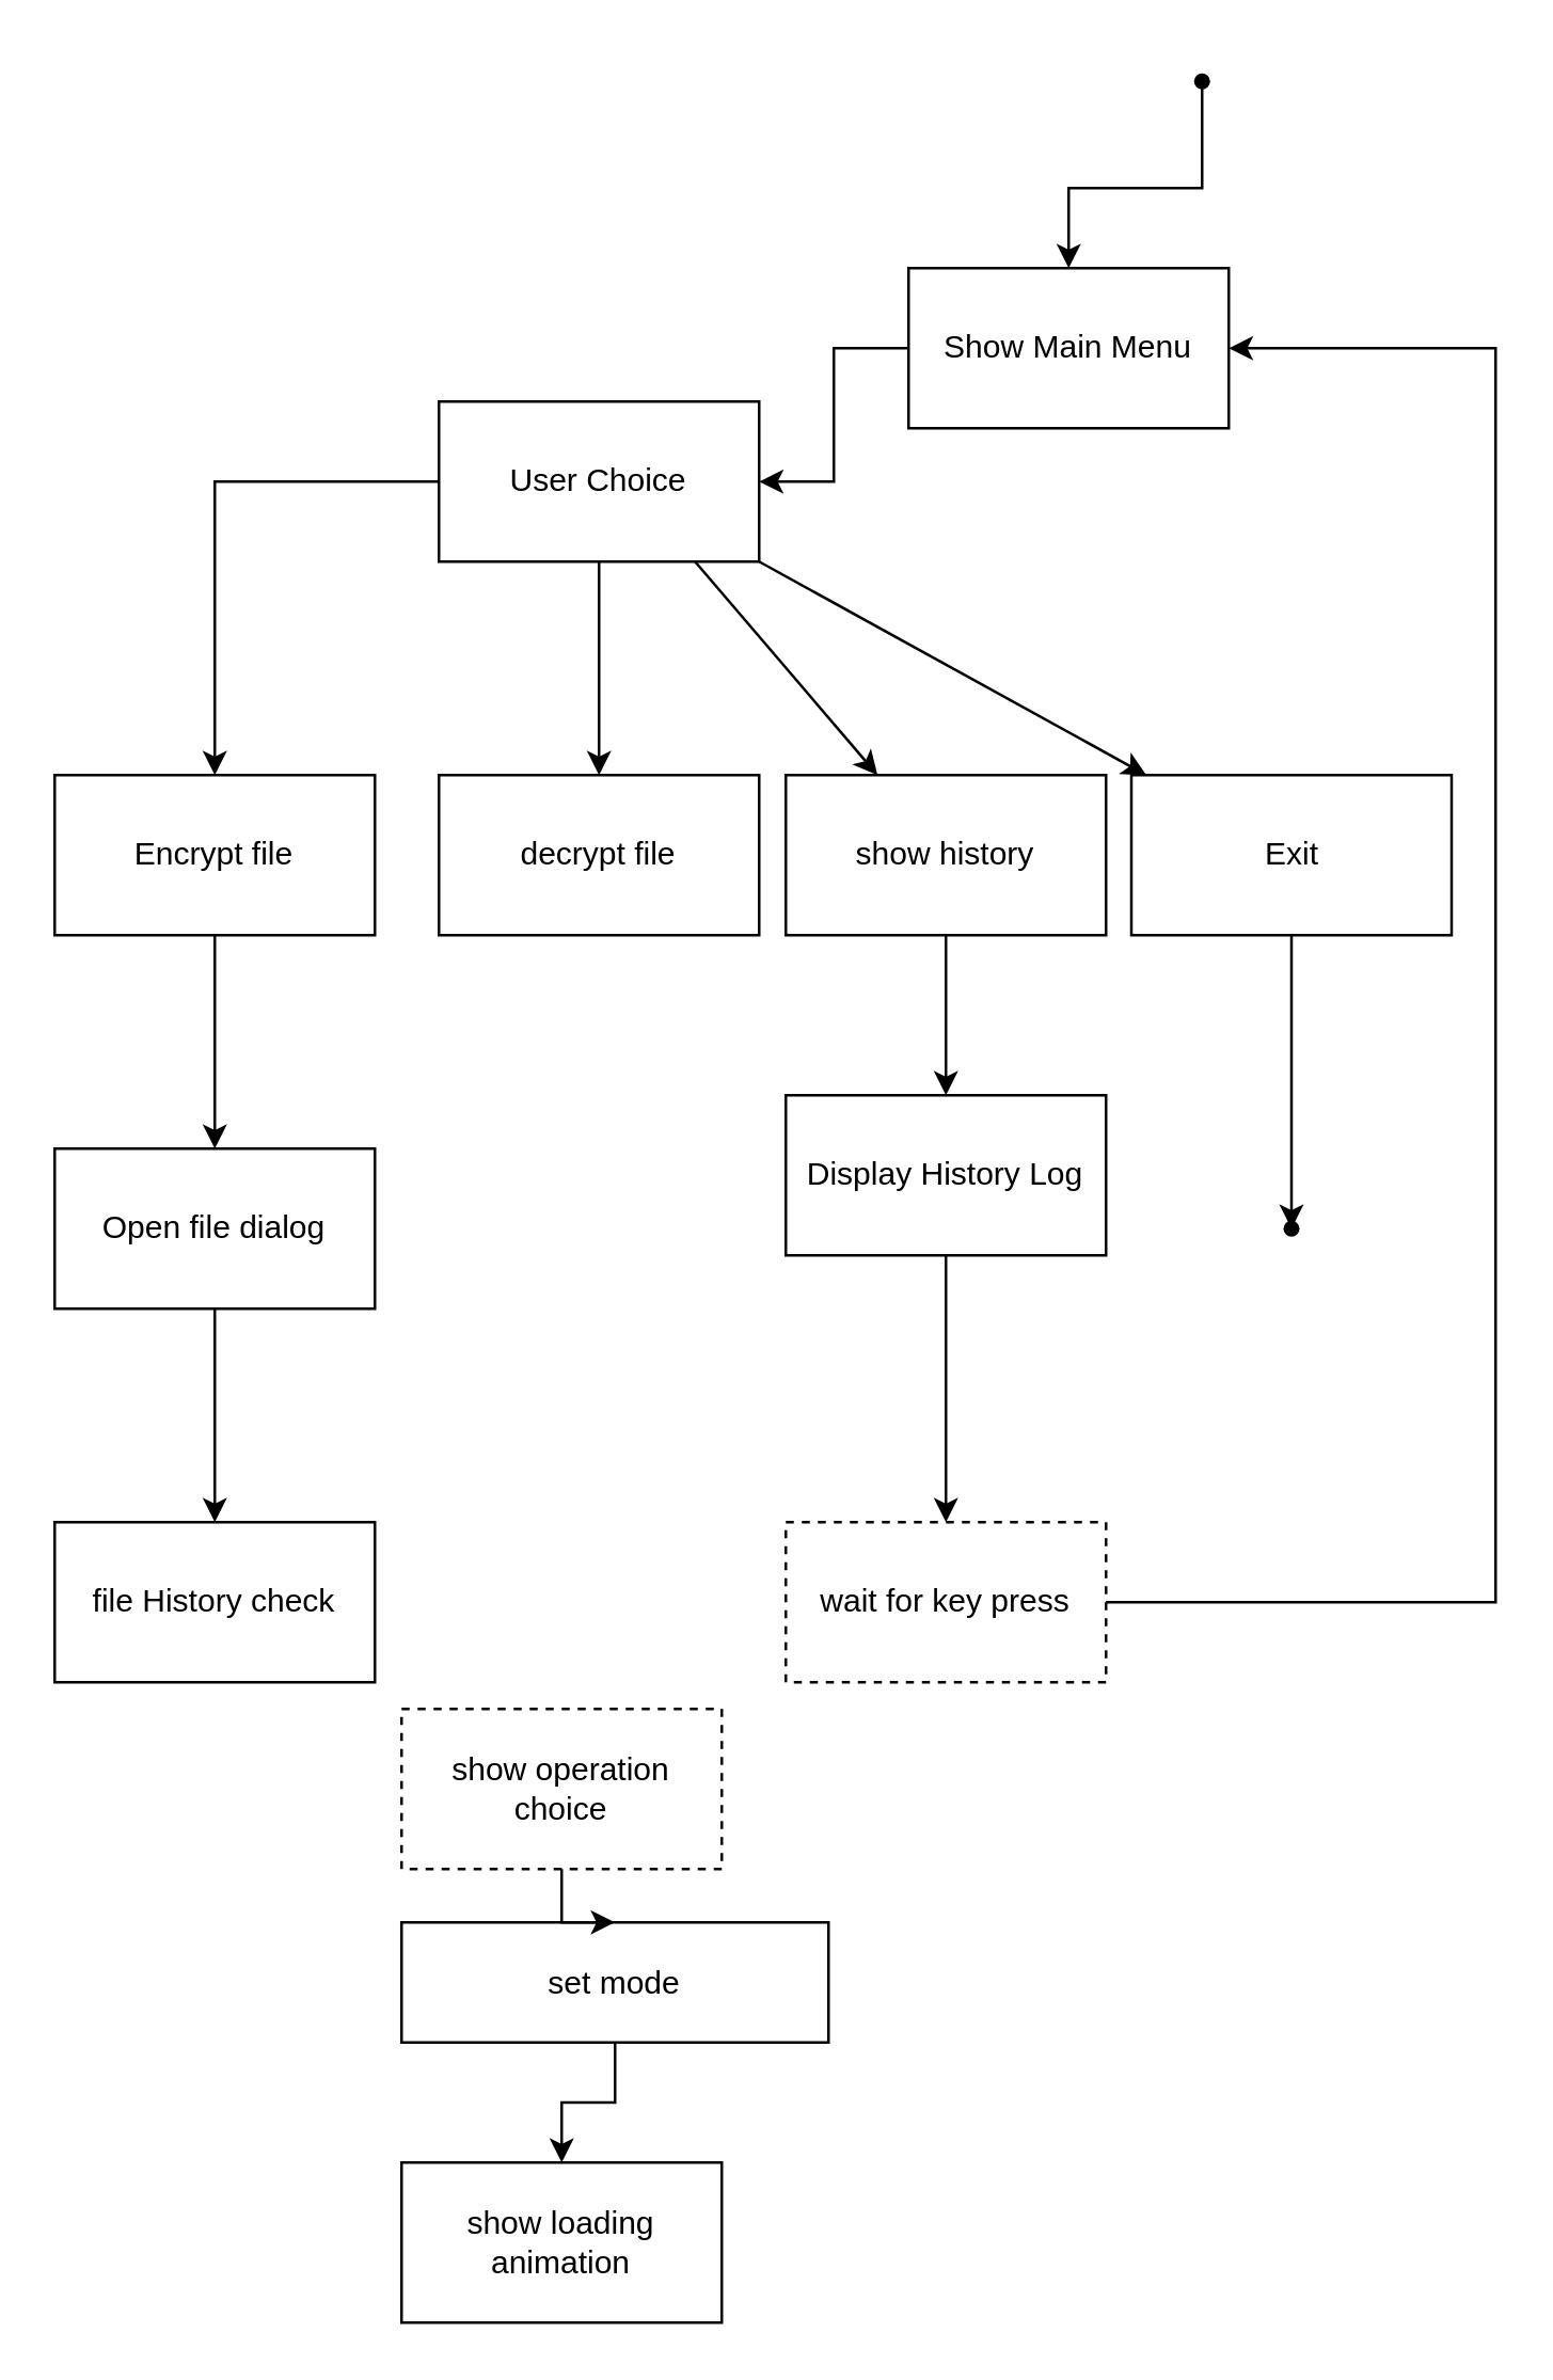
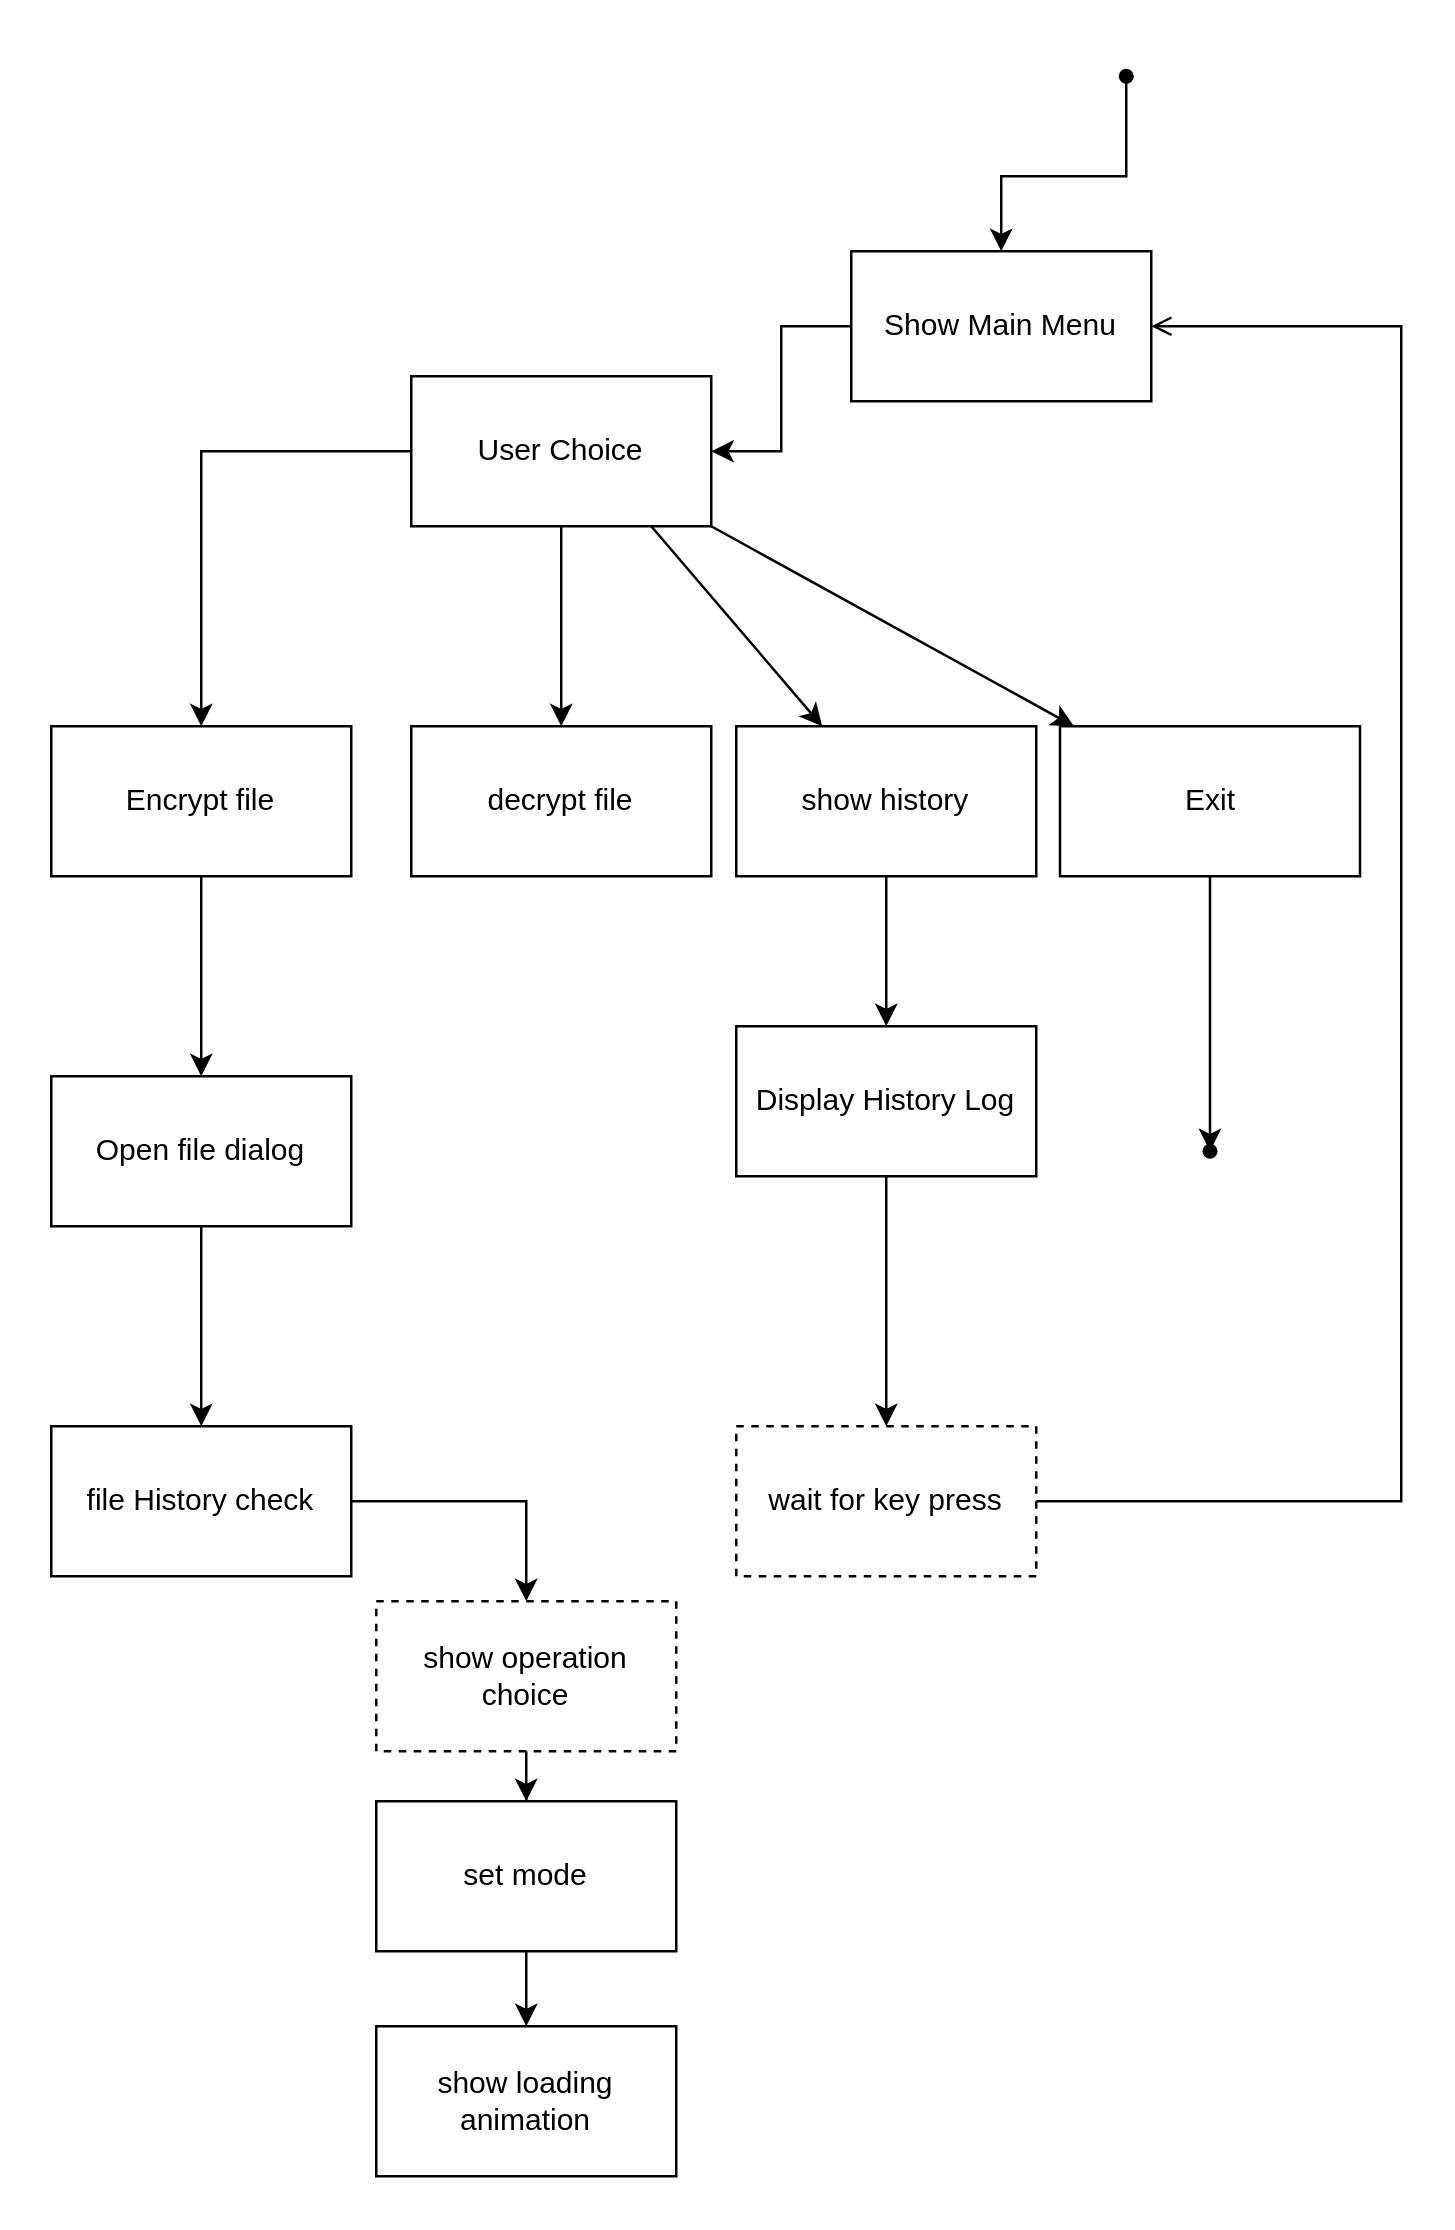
- <mxCell id="23" style="edgeStyle=orthogonalEdgeStyle;rounded=0;orthogonalLoop=1;jettySize=auto;html=1;entryX=1;entryY=0.5;entryDx=0;entryDy=0;" edge="1" parent="1" source="24" target="5"><mxGeometry relative="1" as="geometry"><Array as="points"><mxPoint x="560" y="600" /><mxPoint x="560" y="130" /></Array></mxGeometry></mxCell>
+ <mxCell id="23" style="edgeStyle=orthogonalEdgeStyle;rounded=0;orthogonalLoop=1;jettySize=auto;html=1;entryX=1;entryY=0.5;entryDx=0;entryDy=0;endArrow=open;" edge="1" parent="1" source="24" target="5"><mxGeometry relative="1" as="geometry"><Array as="points"><mxPoint x="560" y="600" /><mxPoint x="560" y="130" /></Array></mxGeometry></mxCell>
+ <mxCell id="25" value="" style="edgeStyle=orthogonalEdgeStyle;rounded=0;orthogonalLoop=1;jettySize=auto;html=1;" edge="1" parent="1" source="26" target="28"><mxGeometry relative="1" as="geometry" /></mxCell>
- <mxCell id="30" value="set mode" style="whiteSpace=wrap;html=1;fillColor=none;sketch=0;fillStyle=solid;pointerEvents=1;resizable=0;" vertex="1" parent="1"><mxGeometry x="150" y="720" width="160" height="45" as="geometry" /></mxCell>
+ <mxCell id="30" value="set mode" style="whiteSpace=wrap;html=1;fillColor=none;sketch=0;fillStyle=solid;pointerEvents=1;resizable=0;" vertex="1" parent="1"><mxGeometry x="150" y="720" width="120" height="60" as="geometry" /></mxCell>
